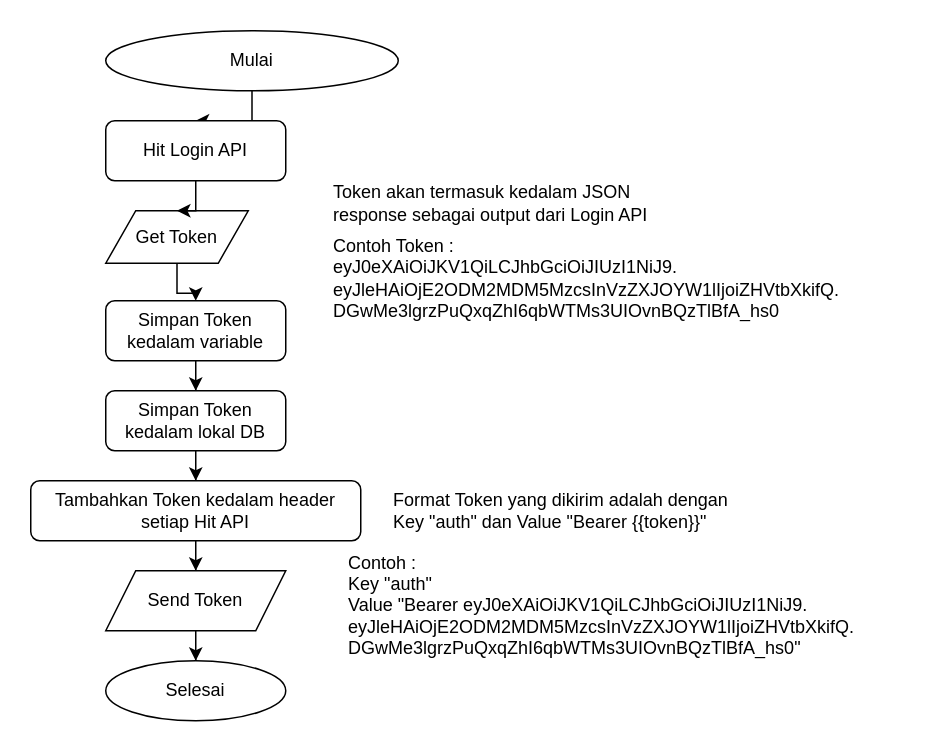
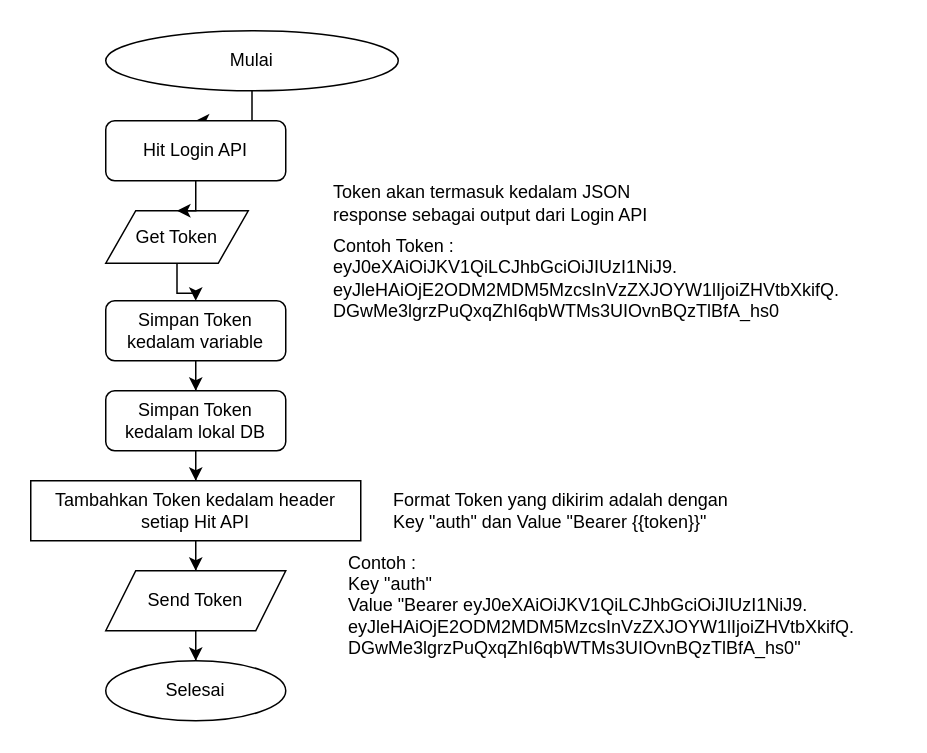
- <mxCell id="12" value="Tambahkan Token kedalam header setiap Hit API" style="rounded=1;whiteSpace=wrap;html=1;" vertex="1" parent="1"><mxGeometry x="20" y="320" width="220" height="40" as="geometry" /></mxCell>
+ <mxCell id="12" value="Tambahkan Token kedalam header setiap Hit API" style="whiteSpace=wrap;html=1;rounded=0;" vertex="1" parent="1"><mxGeometry x="20" y="320" width="220" height="40" as="geometry" /></mxCell>
